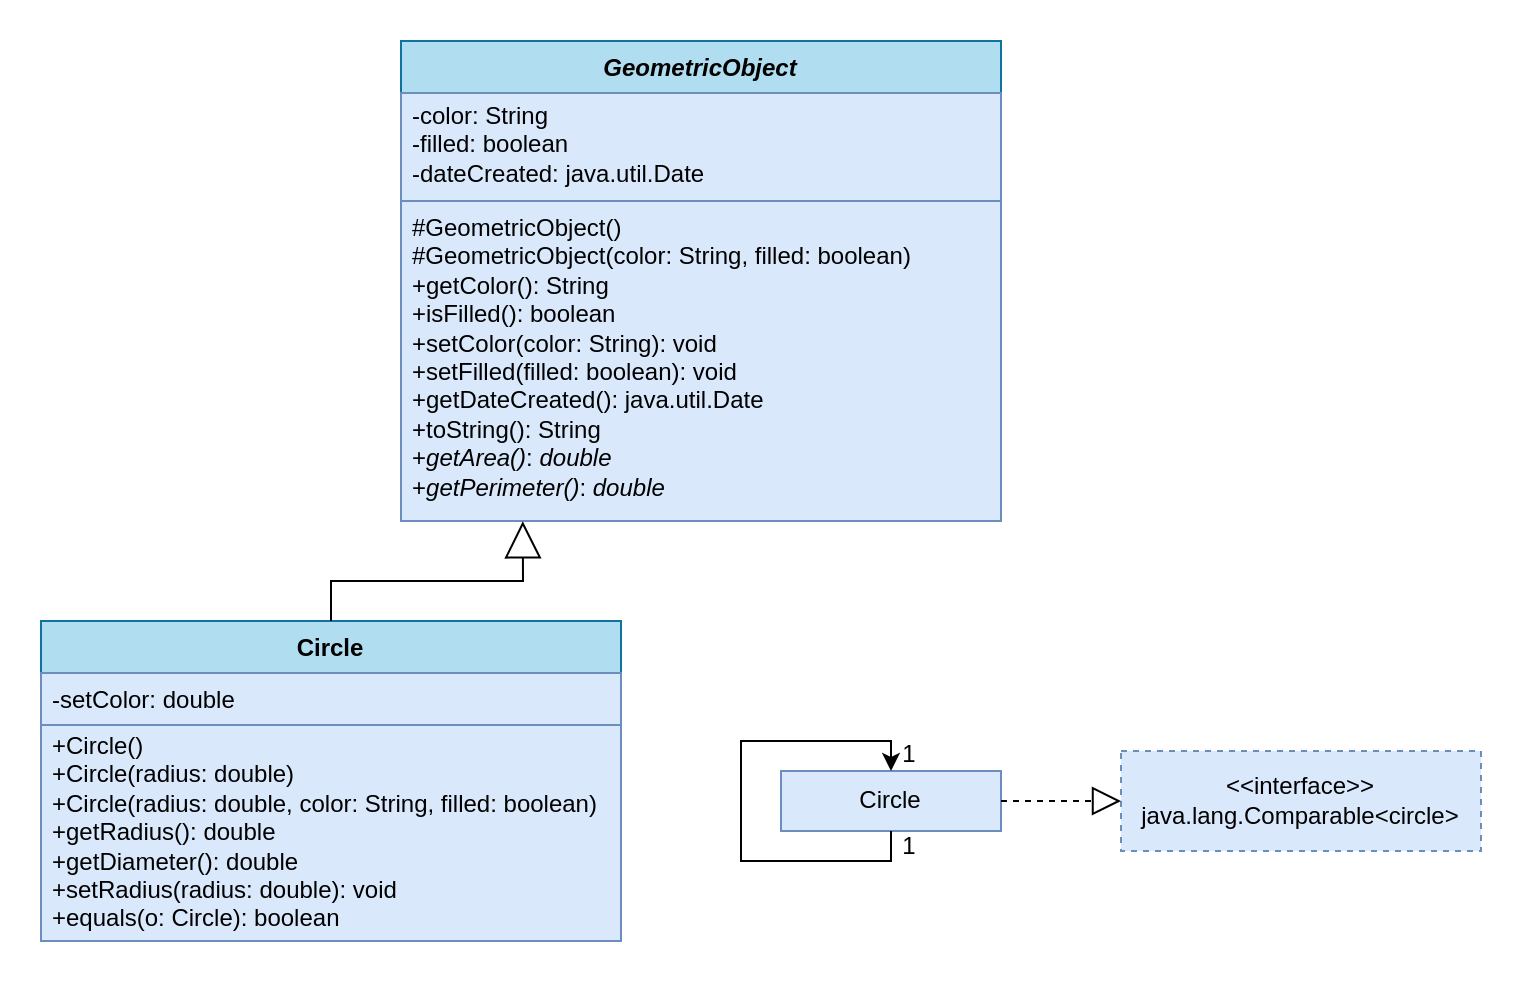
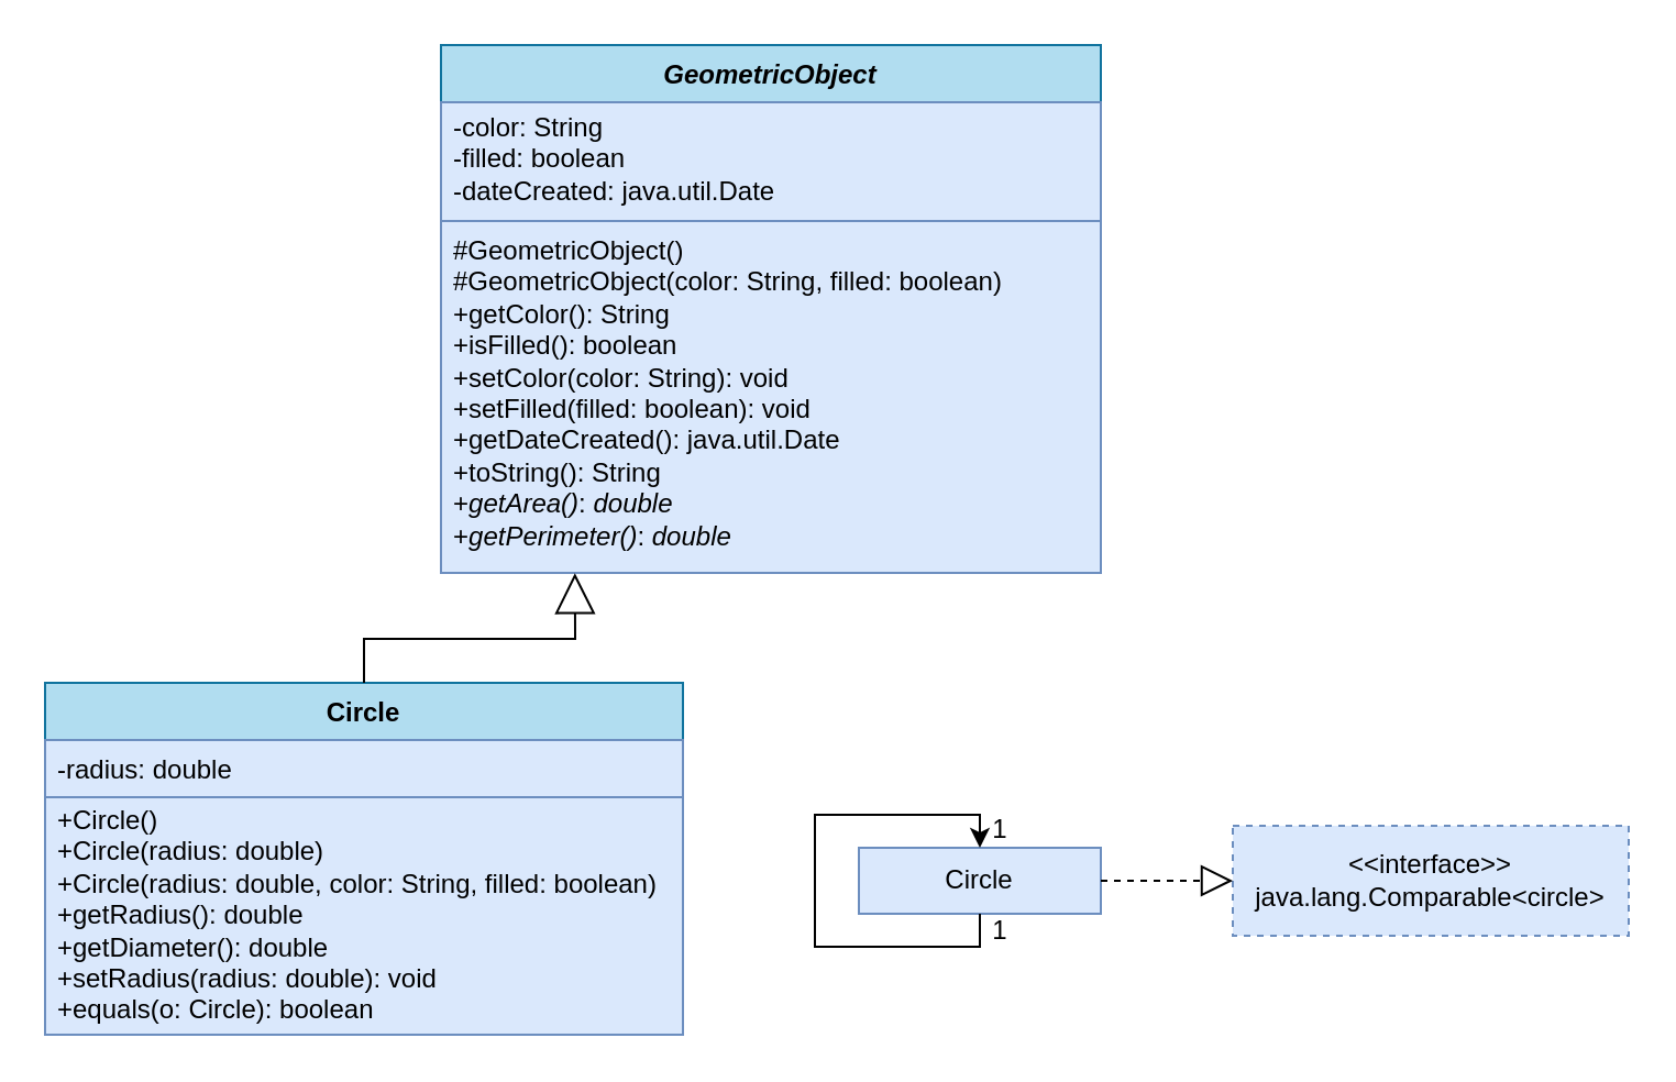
- <mxCell id="6" value="-setColor: double" style="text;strokeColor=#6c8ebf;fillColor=#dae8fc;align=left;verticalAlign=top;spacingLeft=4;spacingRight=4;overflow=hidden;rotatable=0;points=[[0,0.5],[1,0.5]];portConstraint=eastwest;whiteSpace=wrap;html=1;" vertex="1" parent="5"><mxGeometry y="26" width="290" height="26" as="geometry" /></mxCell>
+ <mxCell id="6" value="-radius: double" style="text;strokeColor=#6c8ebf;fillColor=#dae8fc;align=left;verticalAlign=top;spacingLeft=4;spacingRight=4;overflow=hidden;rotatable=0;points=[[0,0.5],[1,0.5]];portConstraint=eastwest;whiteSpace=wrap;html=1;" vertex="1" parent="5"><mxGeometry y="26" width="290" height="26" as="geometry" /></mxCell>
